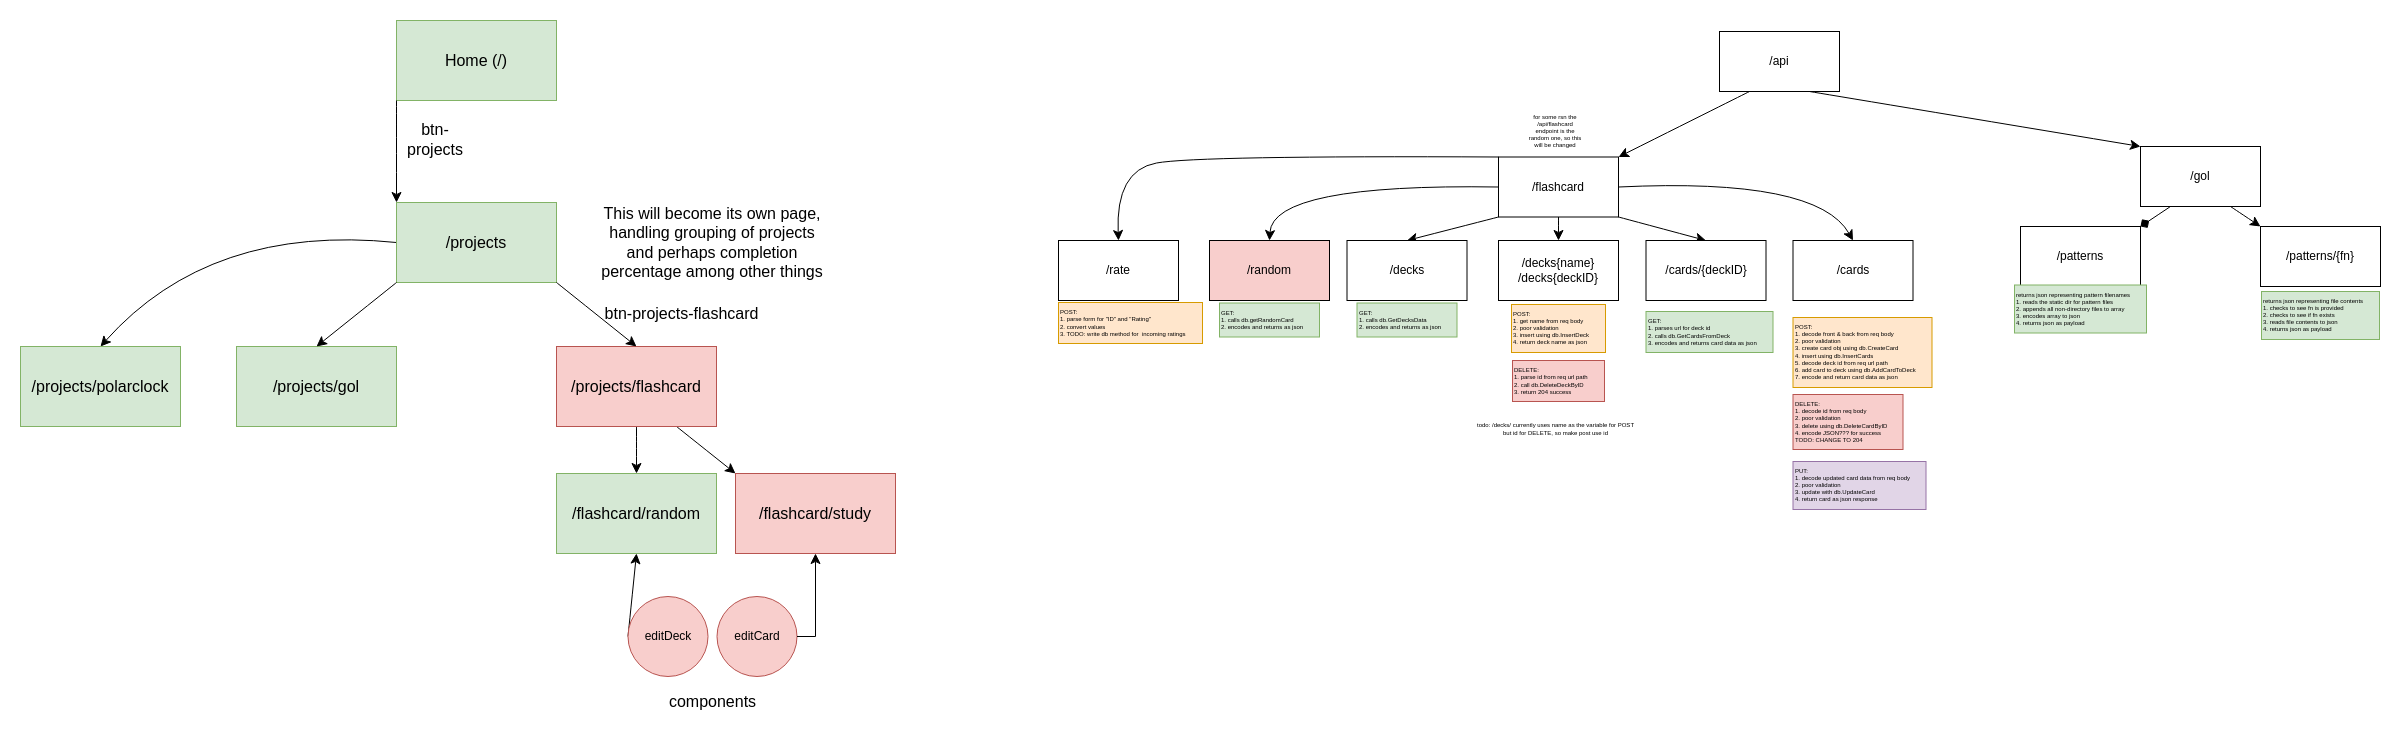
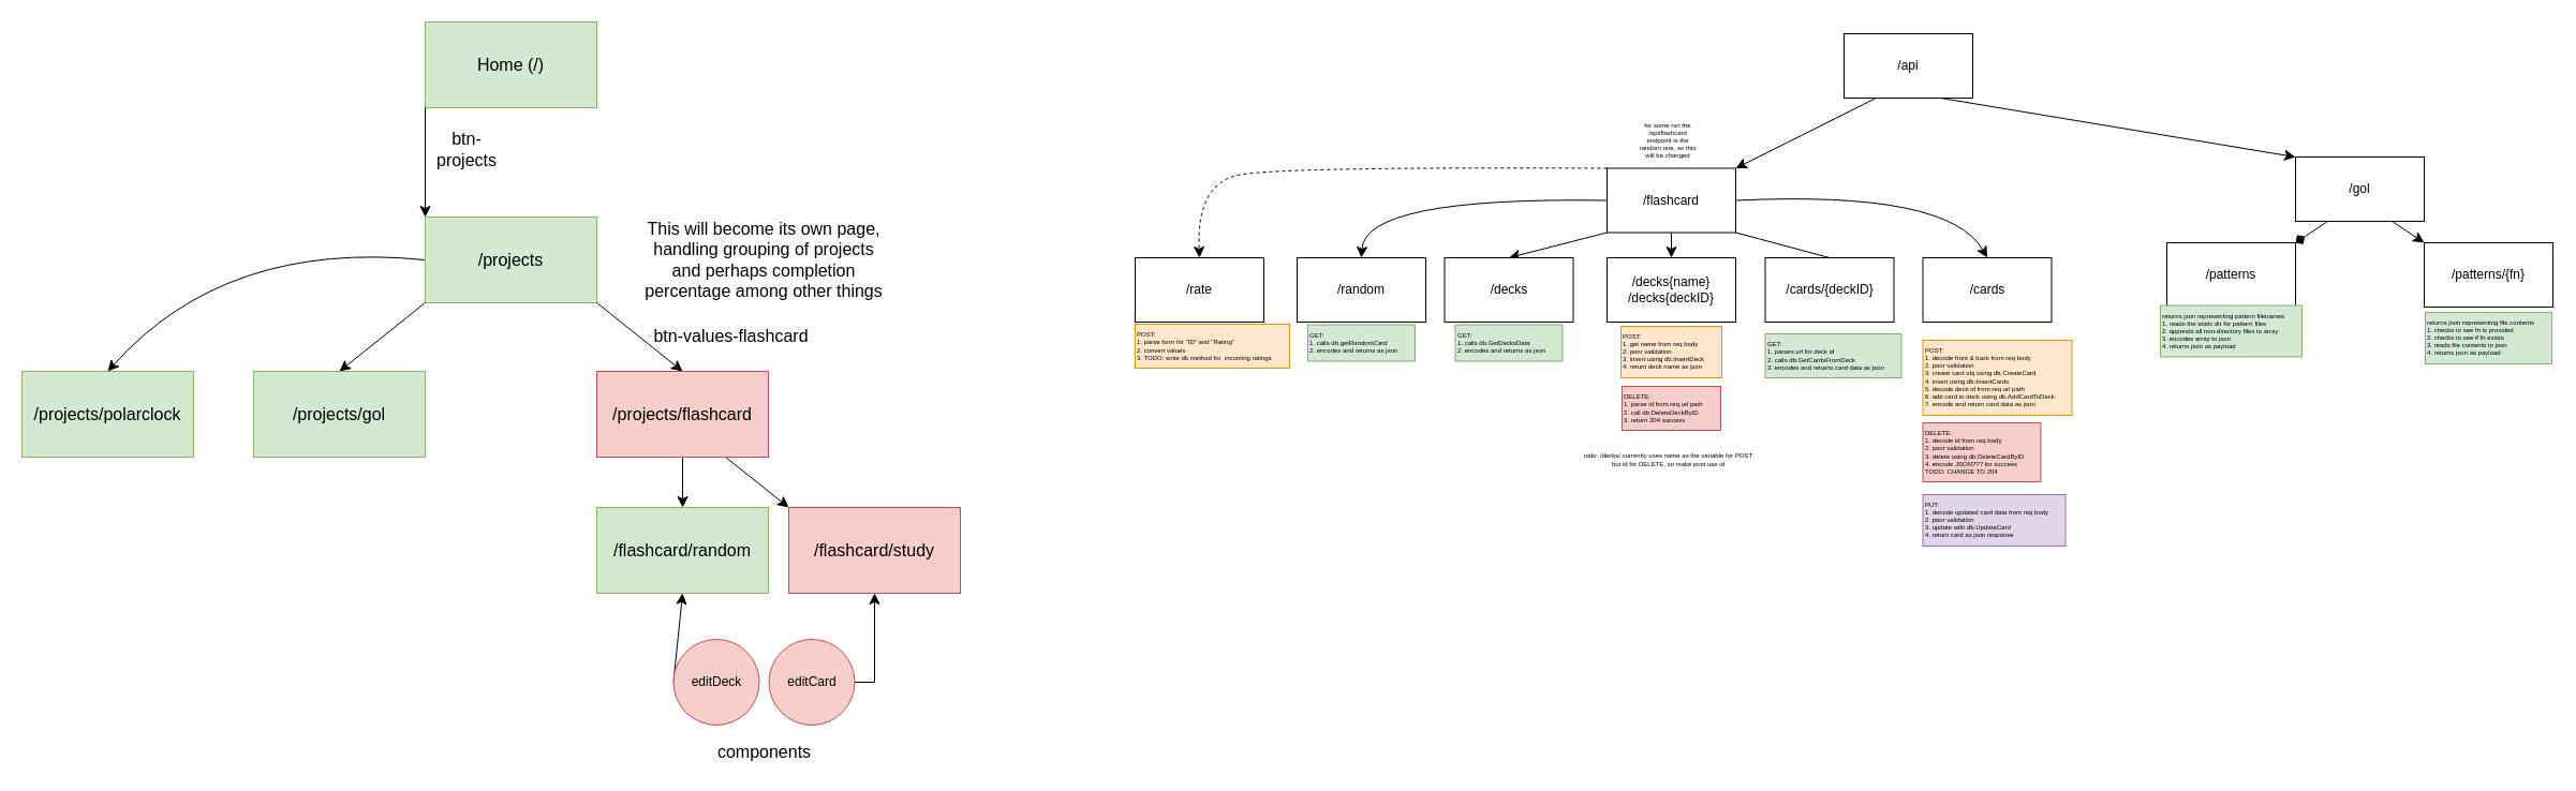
- <mxCell id="31" style="edgeStyle=none;curved=1;rounded=0;orthogonalLoop=1;jettySize=auto;html=1;exitX=0;exitY=0;exitDx=0;exitDy=0;entryX=0.5;entryY=0;entryDx=0;entryDy=0;fontSize=12;startSize=8;endSize=8;" parent="1" source="37" target="48" edge="1"><mxGeometry relative="1" as="geometry"><Array as="points"><mxPoint x="1197" y="155" /><mxPoint x="1115" y="170" /></Array></mxGeometry></mxCell>
+ <mxCell id="31" style="edgeStyle=none;curved=1;rounded=0;orthogonalLoop=1;jettySize=auto;html=1;exitX=0;exitY=0;exitDx=0;exitDy=0;entryX=0.5;entryY=0;entryDx=0;entryDy=0;fontSize=12;startSize=8;endSize=8;dashed=1;" parent="1" source="37" target="48" edge="1"><mxGeometry relative="1" as="geometry"><Array as="points"><mxPoint x="1197" y="155" /><mxPoint x="1115" y="170" /></Array></mxGeometry></mxCell>
- <mxCell id="35" style="edgeStyle=none;curved=1;rounded=0;orthogonalLoop=1;jettySize=auto;html=1;exitX=1;exitY=1;exitDx=0;exitDy=0;entryX=0.5;entryY=0;entryDx=0;entryDy=0;fontSize=12;startSize=8;endSize=8;" parent="1" source="37" target="51" edge="1"><mxGeometry relative="1" as="geometry" /></mxCell>
+ <mxCell id="35" style="edgeStyle=none;curved=1;rounded=0;orthogonalLoop=1;jettySize=auto;html=1;exitX=1;exitY=1;exitDx=0;exitDy=0;entryX=0.5;entryY=0;entryDx=0;entryDy=0;fontSize=12;startSize=8;endSize=8;endArrow=none;" parent="1" source="37" target="51" edge="1"><mxGeometry relative="1" as="geometry" /></mxCell>
- <mxCell id="45" value="/random" style="whiteSpace=wrap;html=1;fillColor=#f8cecc;" parent="1" vertex="1"><mxGeometry x="1209" y="240" width="120" height="60" as="geometry" /></mxCell>
+ <mxCell id="45" value="/random" style="whiteSpace=wrap;html=1;" parent="1" vertex="1"><mxGeometry x="1209" y="240" width="120" height="60" as="geometry" /></mxCell>
- <mxCell id="17" value="btn-projects-flashcard" style="text;html=1;align=center;verticalAlign=middle;resizable=0;points=[];autosize=1;strokeColor=none;fillColor=none;fontSize=16;" parent="1" vertex="1"><mxGeometry x="595" y="297" width="172" height="31" as="geometry" /></mxCell>
+ <mxCell id="17" value="btn-values-flashcard" style="text;html=1;align=center;verticalAlign=middle;resizable=0;points=[];autosize=1;strokeColor=none;fillColor=none;fontSize=16;" parent="1" vertex="1"><mxGeometry x="595" y="297" width="172" height="31" as="geometry" /></mxCell>
